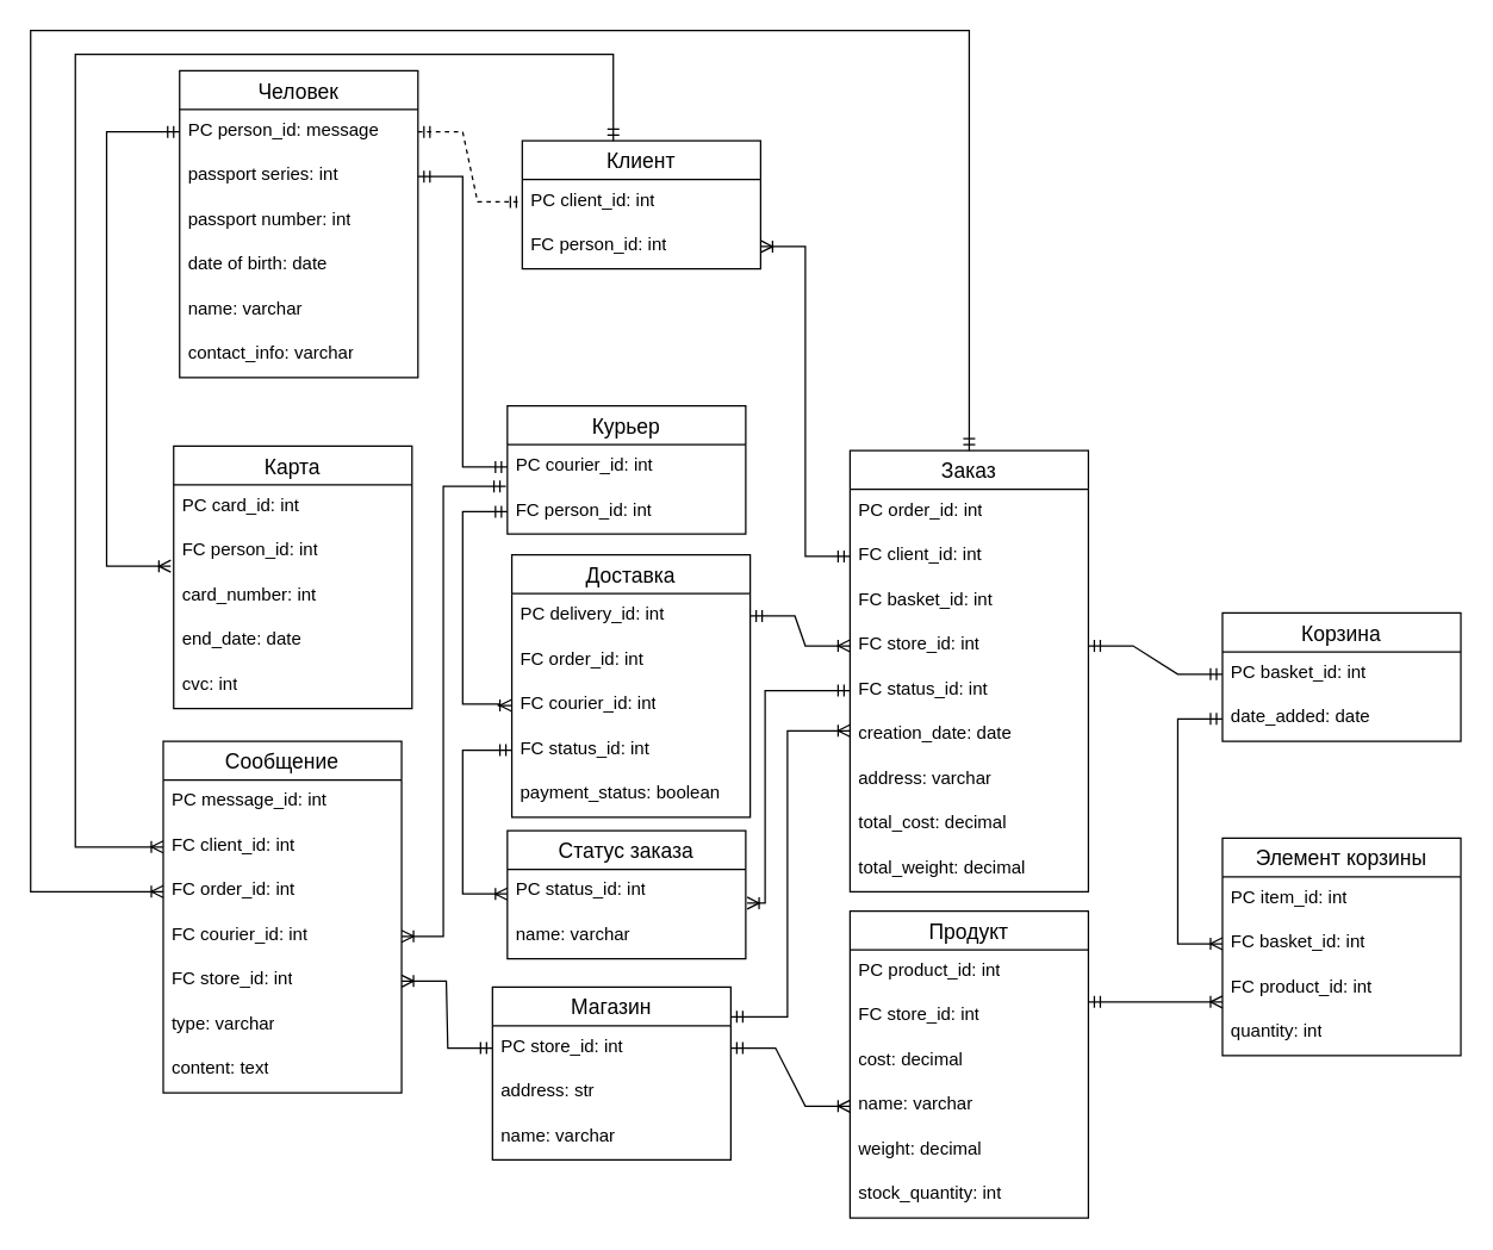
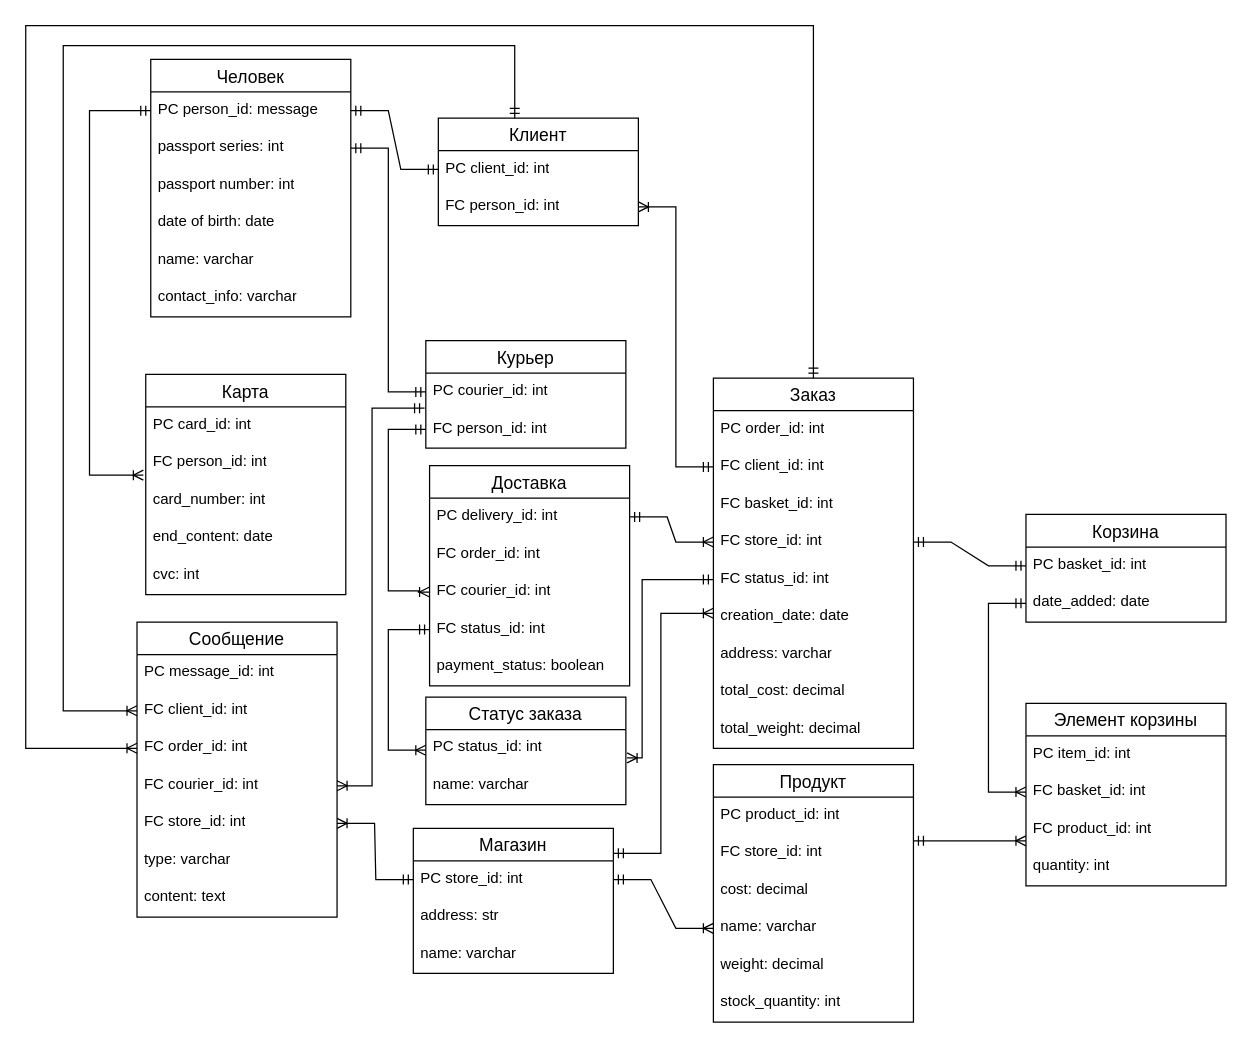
- <mxCell id="65" value="" style="edgeStyle=entityRelationEdgeStyle;fontSize=12;html=1;endArrow=ERmandOne;startArrow=ERmandOne;rounded=0;entryX=0;entryY=0.5;entryDx=0;entryDy=0;exitX=1;exitY=0.5;exitDx=0;exitDy=0;dashed=1;" parent="1" source="51" target="17" edge="1"><mxGeometry width="100" height="100" relative="1" as="geometry"><mxPoint x="730" y="222" as="sourcePoint" /><mxPoint x="830" y="122" as="targetPoint" /></mxGeometry></mxCell>
+ <mxCell id="65" value="" style="edgeStyle=entityRelationEdgeStyle;fontSize=12;html=1;endArrow=ERmandOne;startArrow=ERmandOne;rounded=0;entryX=0;entryY=0.5;entryDx=0;entryDy=0;exitX=1;exitY=0.5;exitDx=0;exitDy=0;" parent="1" source="51" target="17" edge="1"><mxGeometry width="100" height="100" relative="1" as="geometry"><mxPoint x="730" y="222" as="sourcePoint" /><mxPoint x="830" y="122" as="targetPoint" /></mxGeometry></mxCell>
- <mxCell id="23" value="end_date: date" style="text;strokeColor=none;fillColor=none;spacingLeft=4;spacingRight=4;overflow=hidden;rotatable=0;points=[[0,0.5],[1,0.5]];portConstraint=eastwest;fontSize=12;whiteSpace=wrap;html=1;" parent="19" vertex="1"><mxGeometry y="116" width="160" height="30" as="geometry" /></mxCell>
+ <mxCell id="23" value="end_content: date" style="text;strokeColor=none;fillColor=none;spacingLeft=4;spacingRight=4;overflow=hidden;rotatable=0;points=[[0,0.5],[1,0.5]];portConstraint=eastwest;fontSize=12;whiteSpace=wrap;html=1;" parent="19" vertex="1"><mxGeometry y="116" width="160" height="30" as="geometry" /></mxCell>
